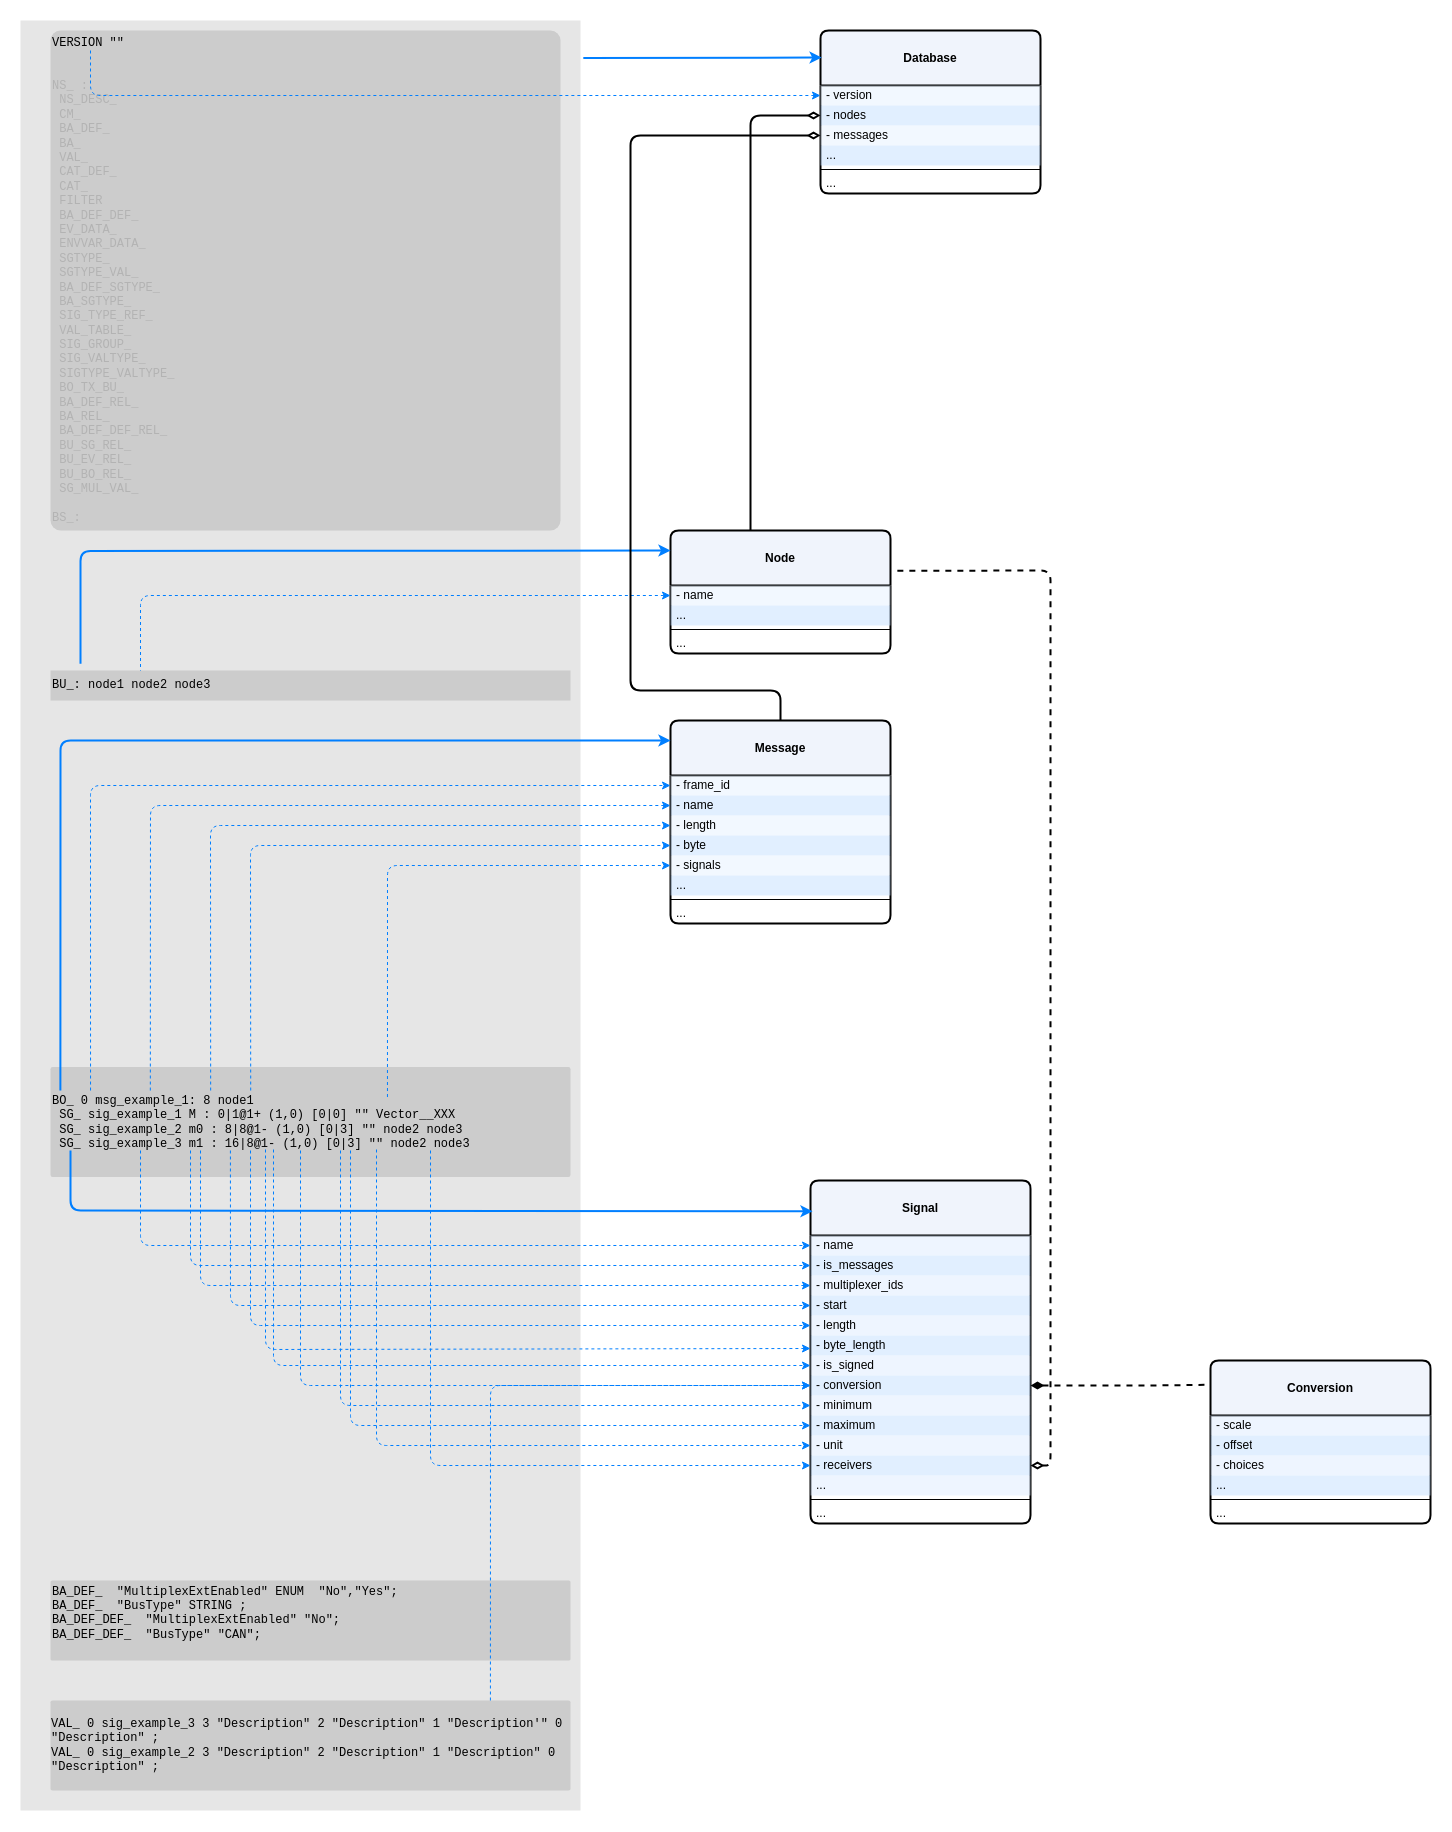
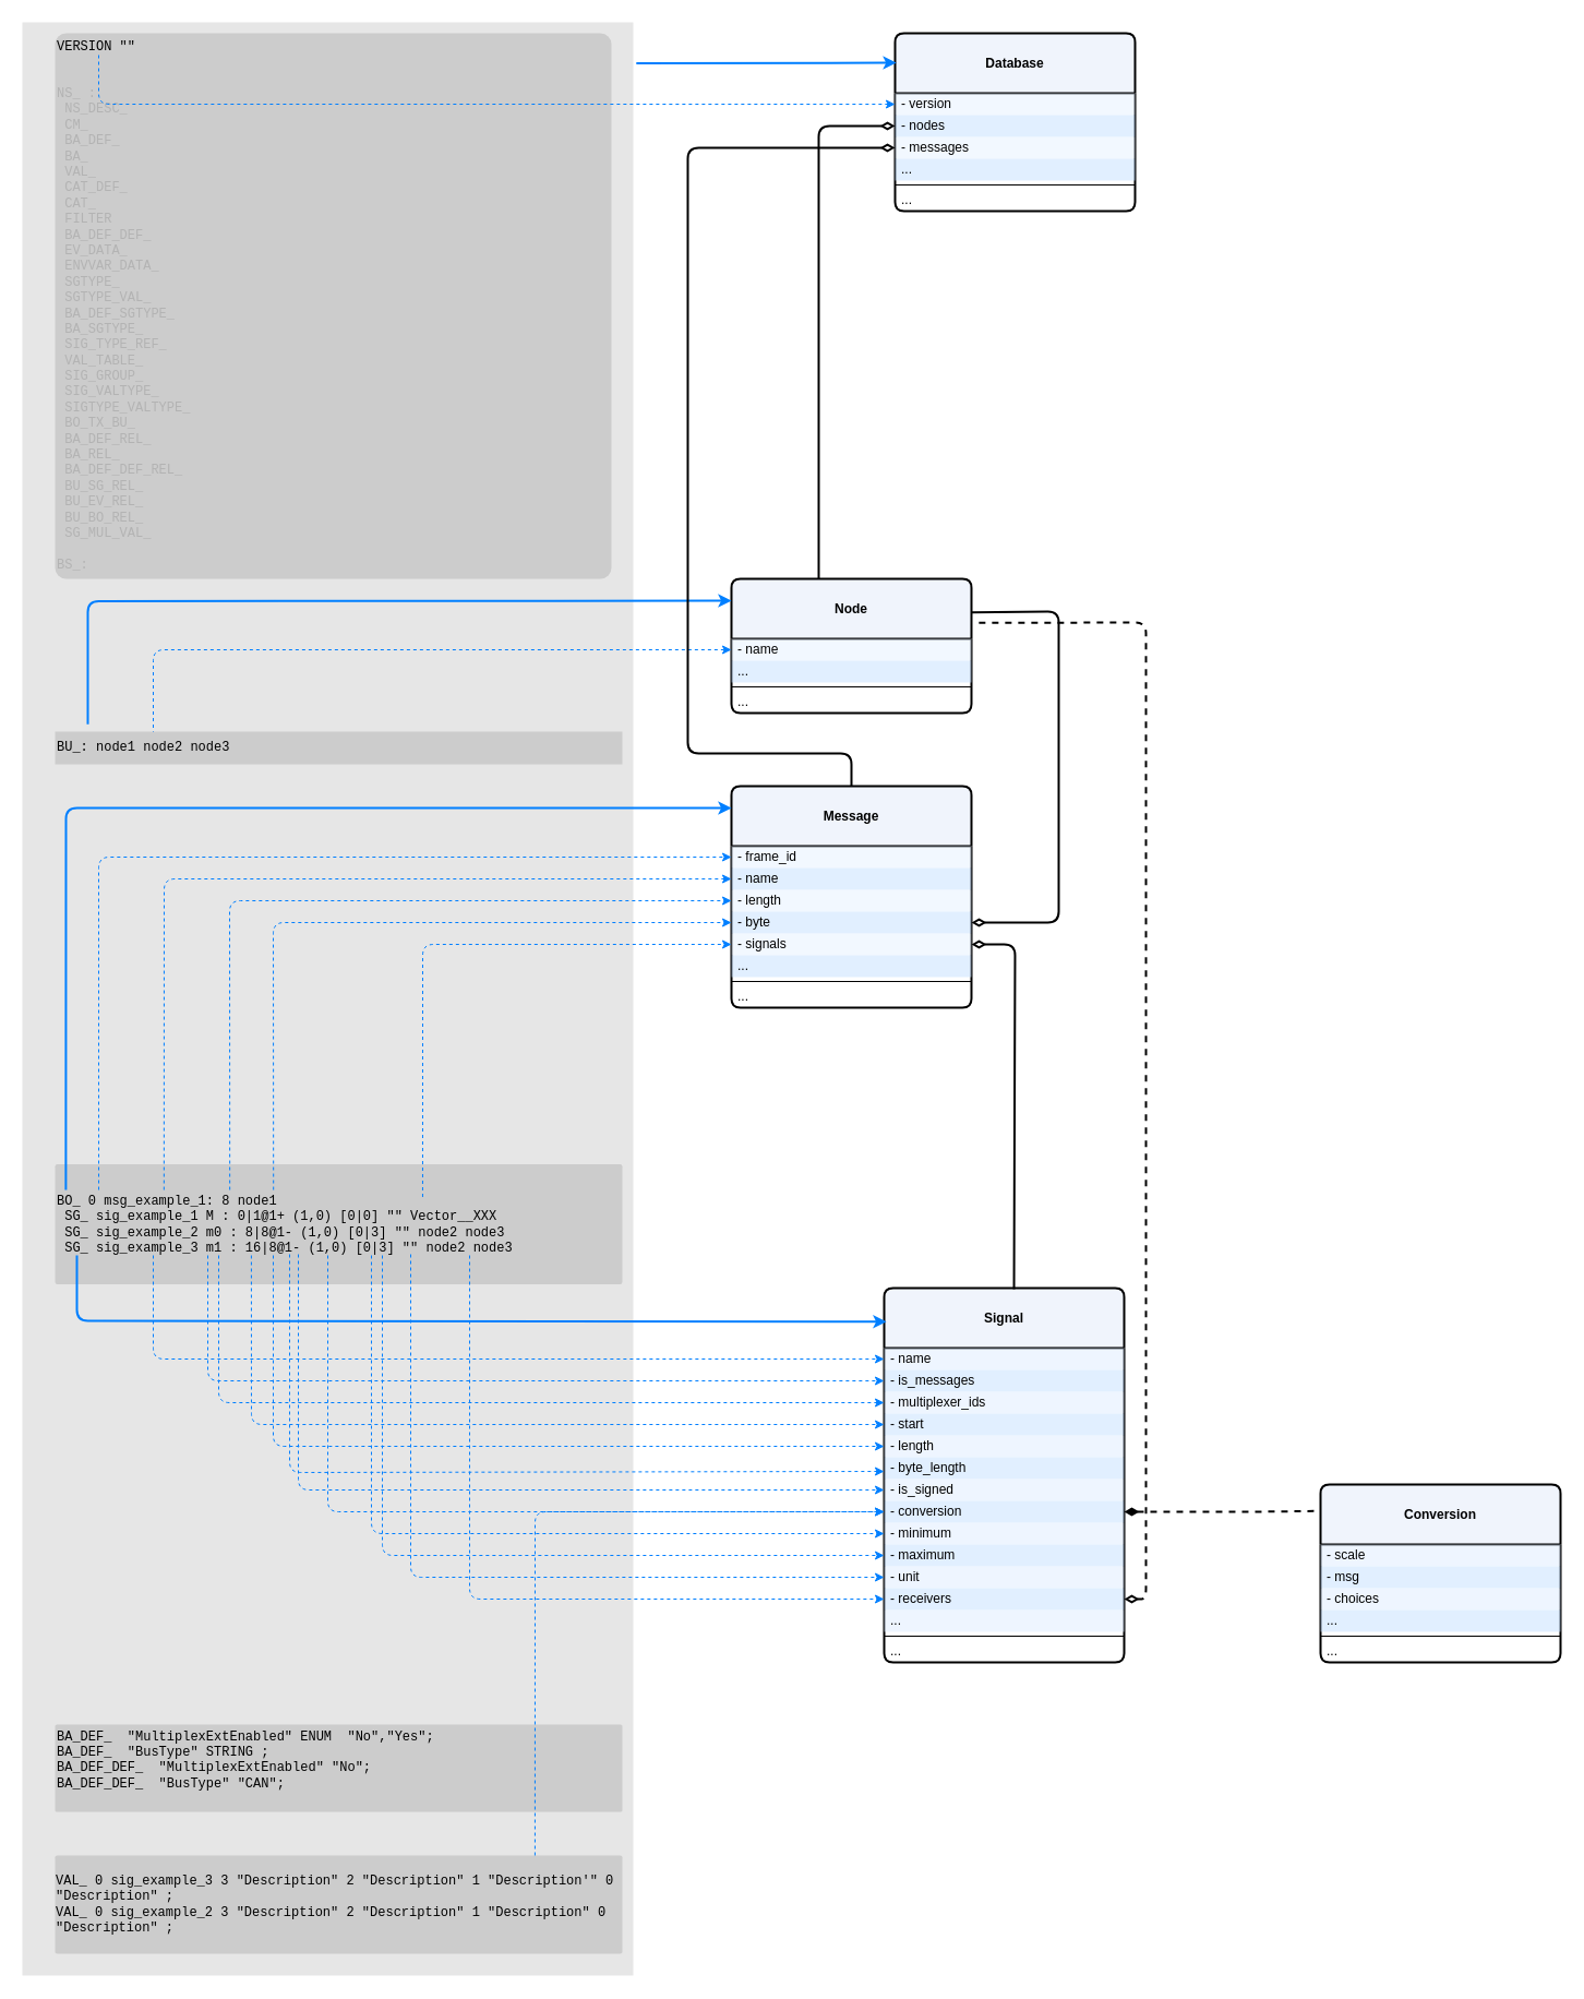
+ <mxCell id="60" value="" style="endArrow=none;startArrow=diamondThin;endFill=0;startFill=0;html=1;verticalAlign=bottom;labelBackgroundColor=none;strokeWidth=2;startSize=8;endSize=8;exitX=1;exitY=0.5;exitDx=0;exitDy=0;entryX=1;entryY=0.25;entryDx=0;entryDy=0;" parent="1" source="13" target="4" edge="1"><mxGeometry width="160" relative="1" as="geometry"><mxPoint x="920" y="850" as="sourcePoint" /><mxPoint x="1080" y="850" as="targetPoint" /><Array as="points"><mxPoint x="970" y="845" /><mxPoint x="970" y="560" /></Array></mxGeometry></mxCell>
+ <mxCell id="62" value="" style="endArrow=none;startArrow=diamondThin;endFill=0;startFill=0;html=1;verticalAlign=bottom;labelBackgroundColor=none;strokeWidth=2;startSize=8;endSize=8;exitX=1;exitY=0.5;exitDx=0;exitDy=0;entryX=0.541;entryY=0.003;entryDx=0;entryDy=0;entryPerimeter=0;" parent="1" source="14" target="18" edge="1"><mxGeometry width="160" relative="1" as="geometry"><mxPoint x="900" y="855" as="sourcePoint" /><mxPoint x="-105" y="540" as="targetPoint" /><Array as="points"><mxPoint x="930" y="865" /></Array></mxGeometry></mxCell>
- <mxCell id="65" value="- offset" style="text;html=1;strokeColor=none;fillColor=#C4DFFF;align=left;verticalAlign=middle;spacingLeft=4;spacingRight=4;overflow=hidden;rotatable=0;points=[[0,0.5],[1,0.5]];portConstraint=eastwest;whiteSpace=wrap;opacity=50;" parent="63" vertex="1"><mxGeometry y="75" width="220" height="20" as="geometry" /></mxCell>
+ <mxCell id="65" value="- msg" style="text;html=1;strokeColor=none;fillColor=#C4DFFF;align=left;verticalAlign=middle;spacingLeft=4;spacingRight=4;overflow=hidden;rotatable=0;points=[[0,0.5],[1,0.5]];portConstraint=eastwest;whiteSpace=wrap;opacity=50;" parent="63" vertex="1"><mxGeometry y="75" width="220" height="20" as="geometry" /></mxCell>
